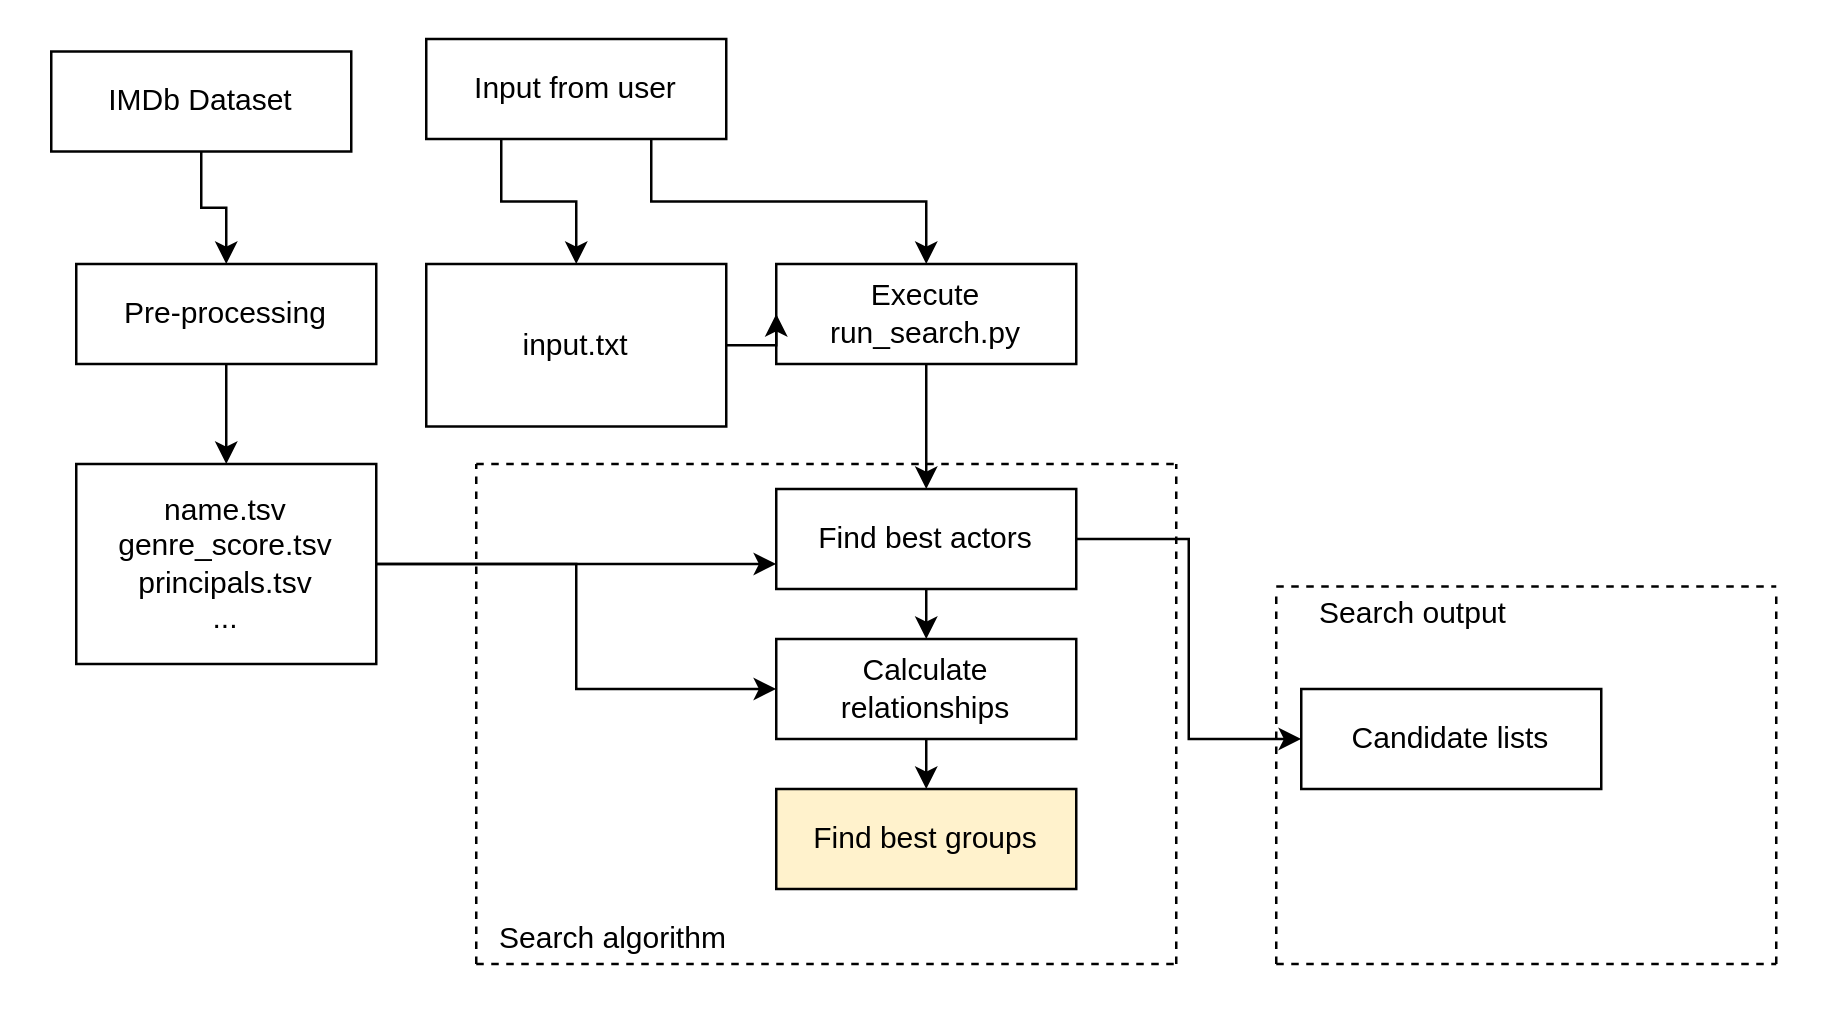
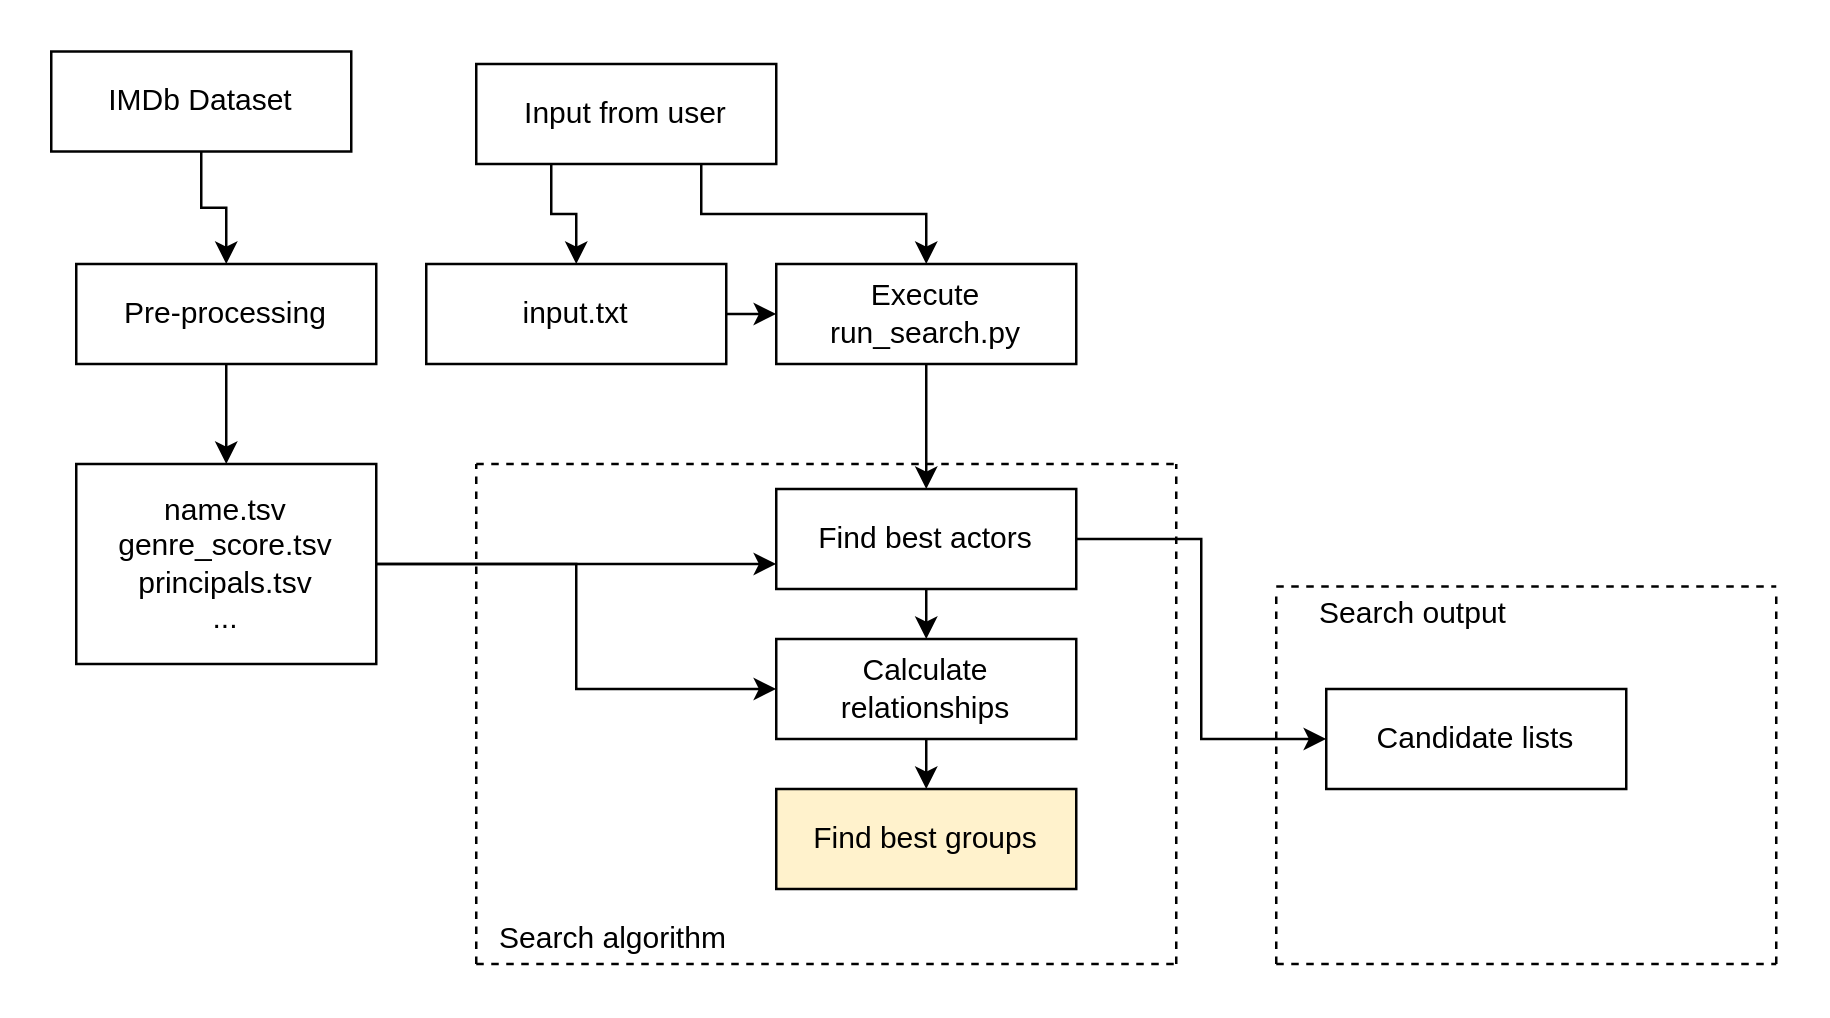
- <mxCell id="11" value="Input from user" style="rounded=0;whiteSpace=wrap;html=1;" vertex="1" parent="1"><mxGeometry x="170" y="15" width="120" height="40" as="geometry" /></mxCell>
+ <mxCell id="11" value="Input from user" style="rounded=0;whiteSpace=wrap;html=1;" vertex="1" parent="1"><mxGeometry x="190" y="25" width="120" height="40" as="geometry" /></mxCell>
- <mxCell id="15" value="input.txt" style="rounded=0;whiteSpace=wrap;html=1;" vertex="1" parent="1"><mxGeometry x="170" y="105" width="120" height="65" as="geometry" /></mxCell>
+ <mxCell id="15" value="input.txt" style="rounded=0;whiteSpace=wrap;html=1;" vertex="1" parent="1"><mxGeometry x="170" y="105" width="120" height="40" as="geometry" /></mxCell>
- <mxCell id="23" value="Candidate lists" style="rounded=0;whiteSpace=wrap;html=1;" vertex="1" parent="1"><mxGeometry x="520" y="275" width="120" height="40" as="geometry" /></mxCell>
+ <mxCell id="23" value="Candidate lists" style="rounded=0;whiteSpace=wrap;html=1;" vertex="1" parent="1"><mxGeometry x="530" y="275" width="120" height="40" as="geometry" /></mxCell>
